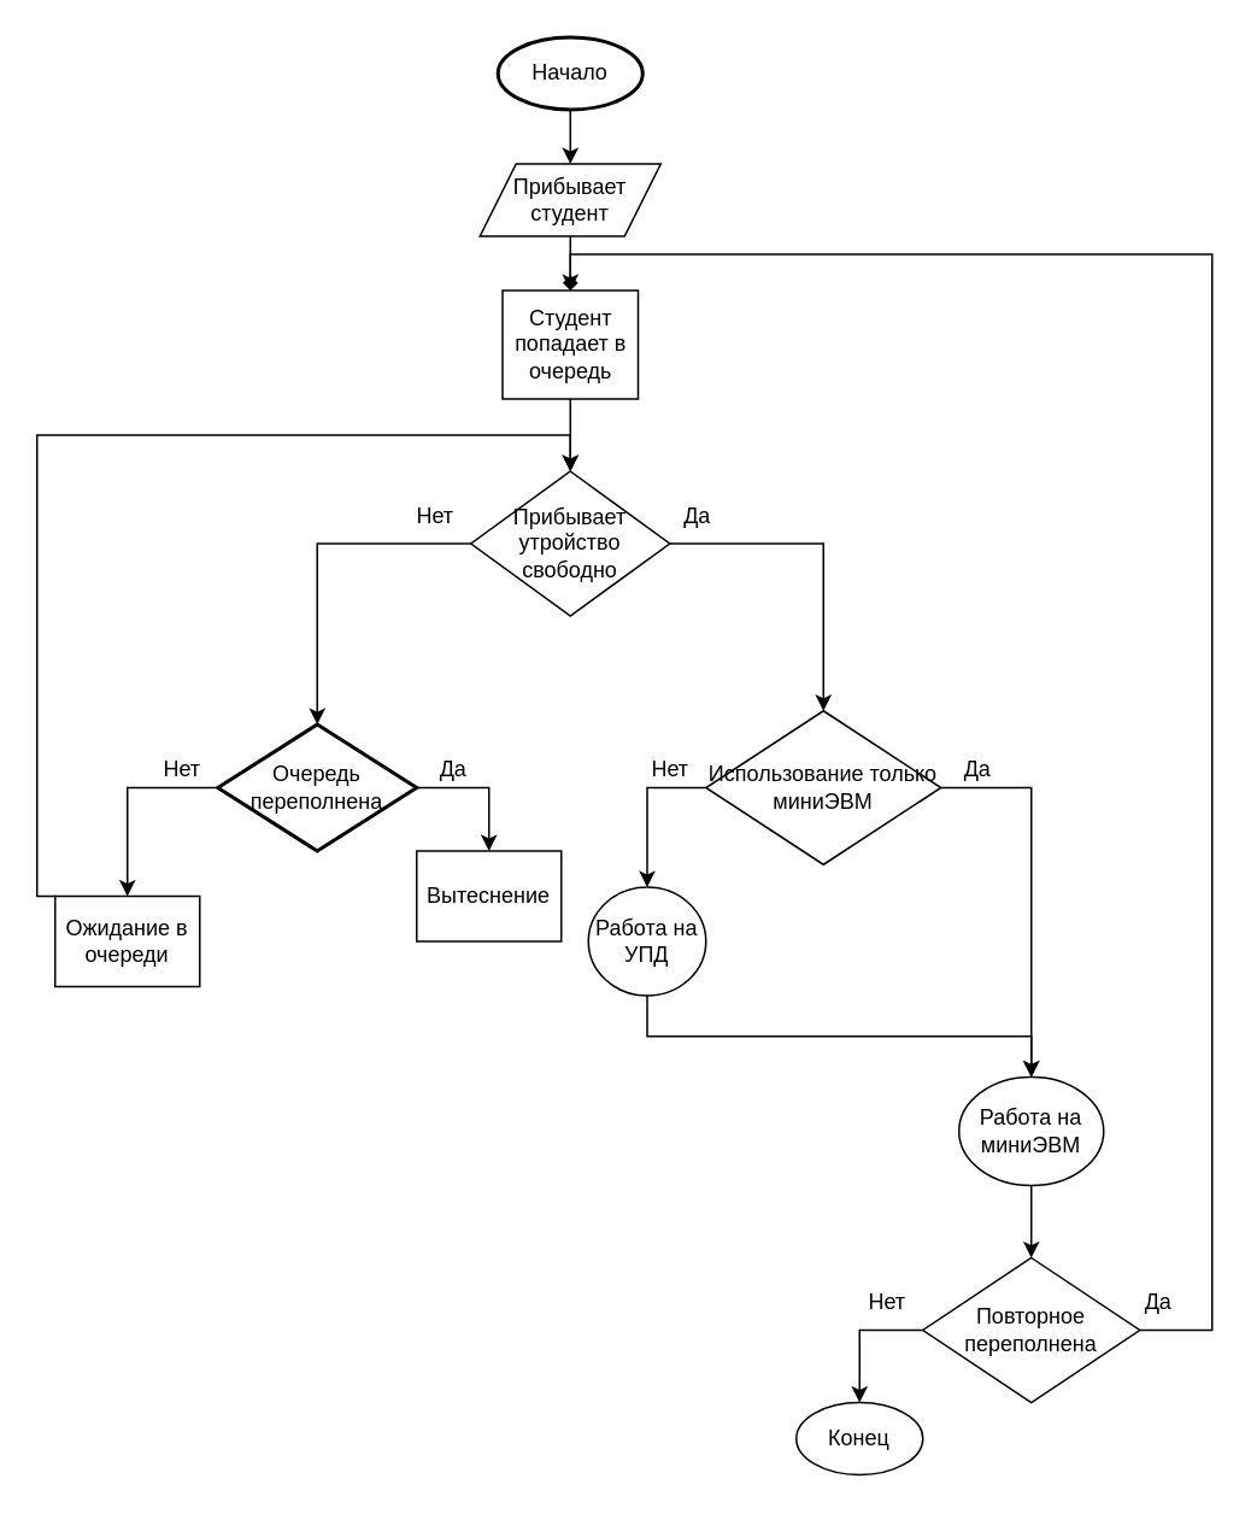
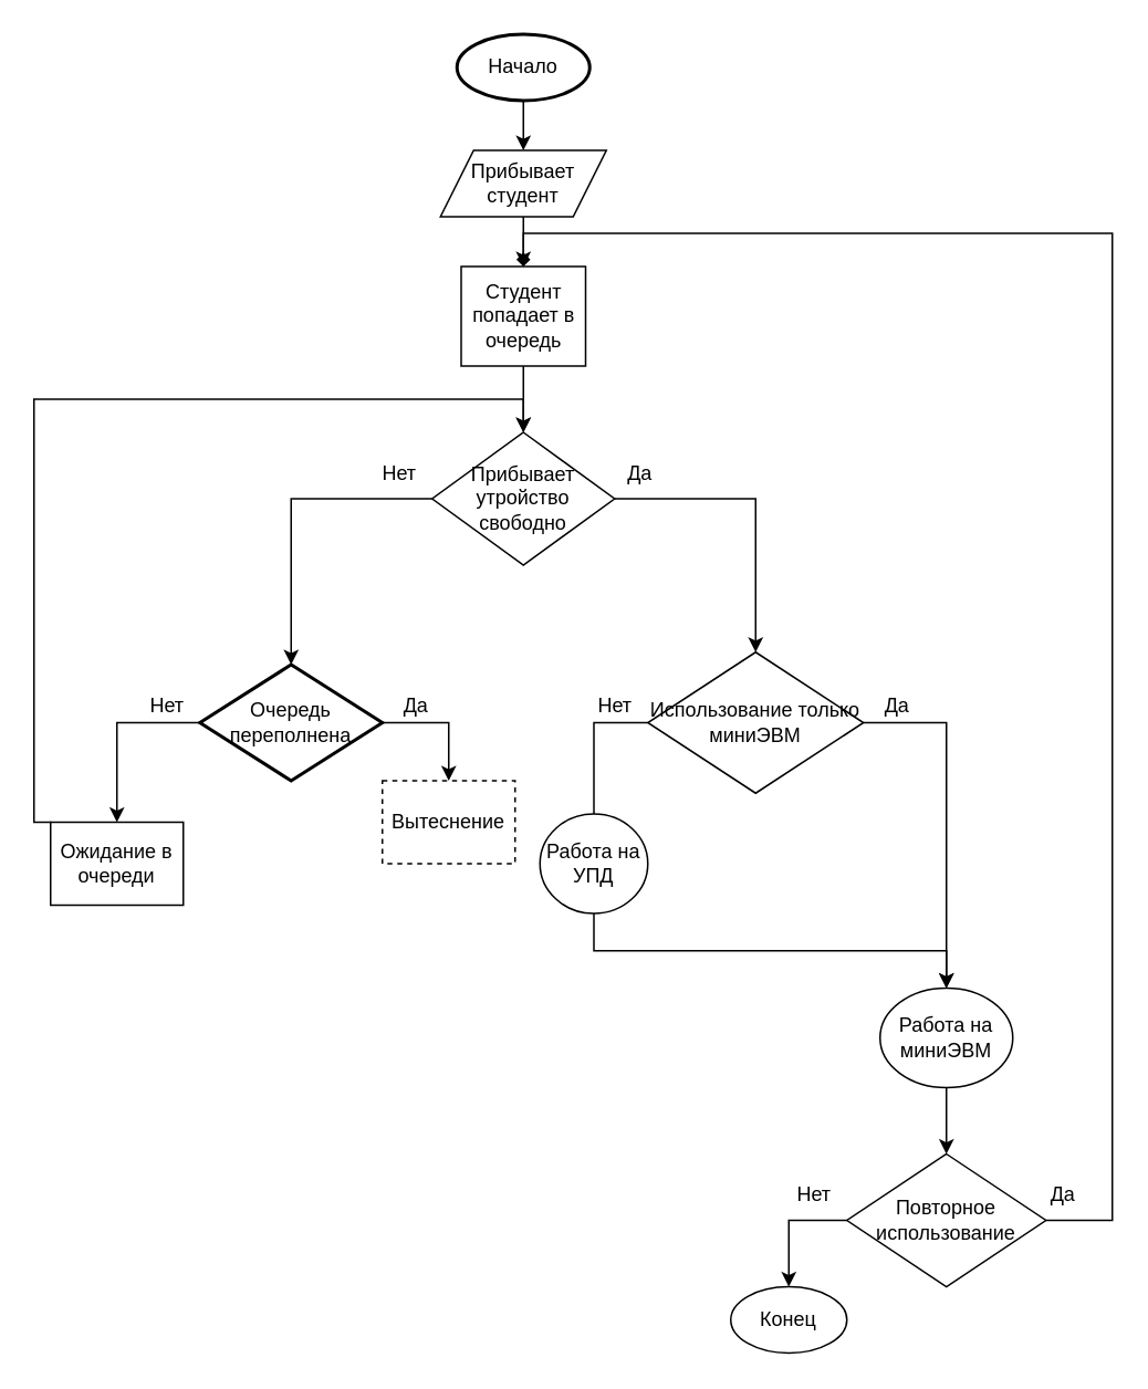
- <mxCell id="20" style="edgeStyle=orthogonalEdgeStyle;rounded=0;orthogonalLoop=1;jettySize=auto;html=1;exitX=0;exitY=0.5;exitDx=0;exitDy=0;entryX=0.5;entryY=0;entryDx=0;entryDy=0;" edge="1" parent="1" source="22" target="27"><mxGeometry relative="1" as="geometry" /></mxCell>
+ <mxCell id="20" style="edgeStyle=orthogonalEdgeStyle;rounded=0;orthogonalLoop=1;jettySize=auto;html=1;exitX=0;exitY=0.5;exitDx=0;exitDy=0;entryX=0.5;entryY=0;entryDx=0;entryDy=0;endArrow=none;" edge="1" parent="1" source="22" target="27"><mxGeometry relative="1" as="geometry" /></mxCell>
- <mxCell id="18" value="Вытеснение" style="rounded=0;whiteSpace=wrap;html=1;" vertex="1" parent="1"><mxGeometry x="230" y="470" width="80" height="50" as="geometry" /></mxCell>
+ <mxCell id="18" value="Вытеснение" style="rounded=0;whiteSpace=wrap;html=1;dashed=1;" vertex="1" parent="1"><mxGeometry x="230" y="470" width="80" height="50" as="geometry" /></mxCell>
- <mxCell id="32" value="Повторное переполнена" style="rhombus;whiteSpace=wrap;html=1;" vertex="1" parent="1"><mxGeometry x="510" y="695" width="120" height="80" as="geometry" /></mxCell>
+ <mxCell id="32" value="Повторное использование" style="rhombus;whiteSpace=wrap;html=1;" vertex="1" parent="1"><mxGeometry x="510" y="695" width="120" height="80" as="geometry" /></mxCell>
